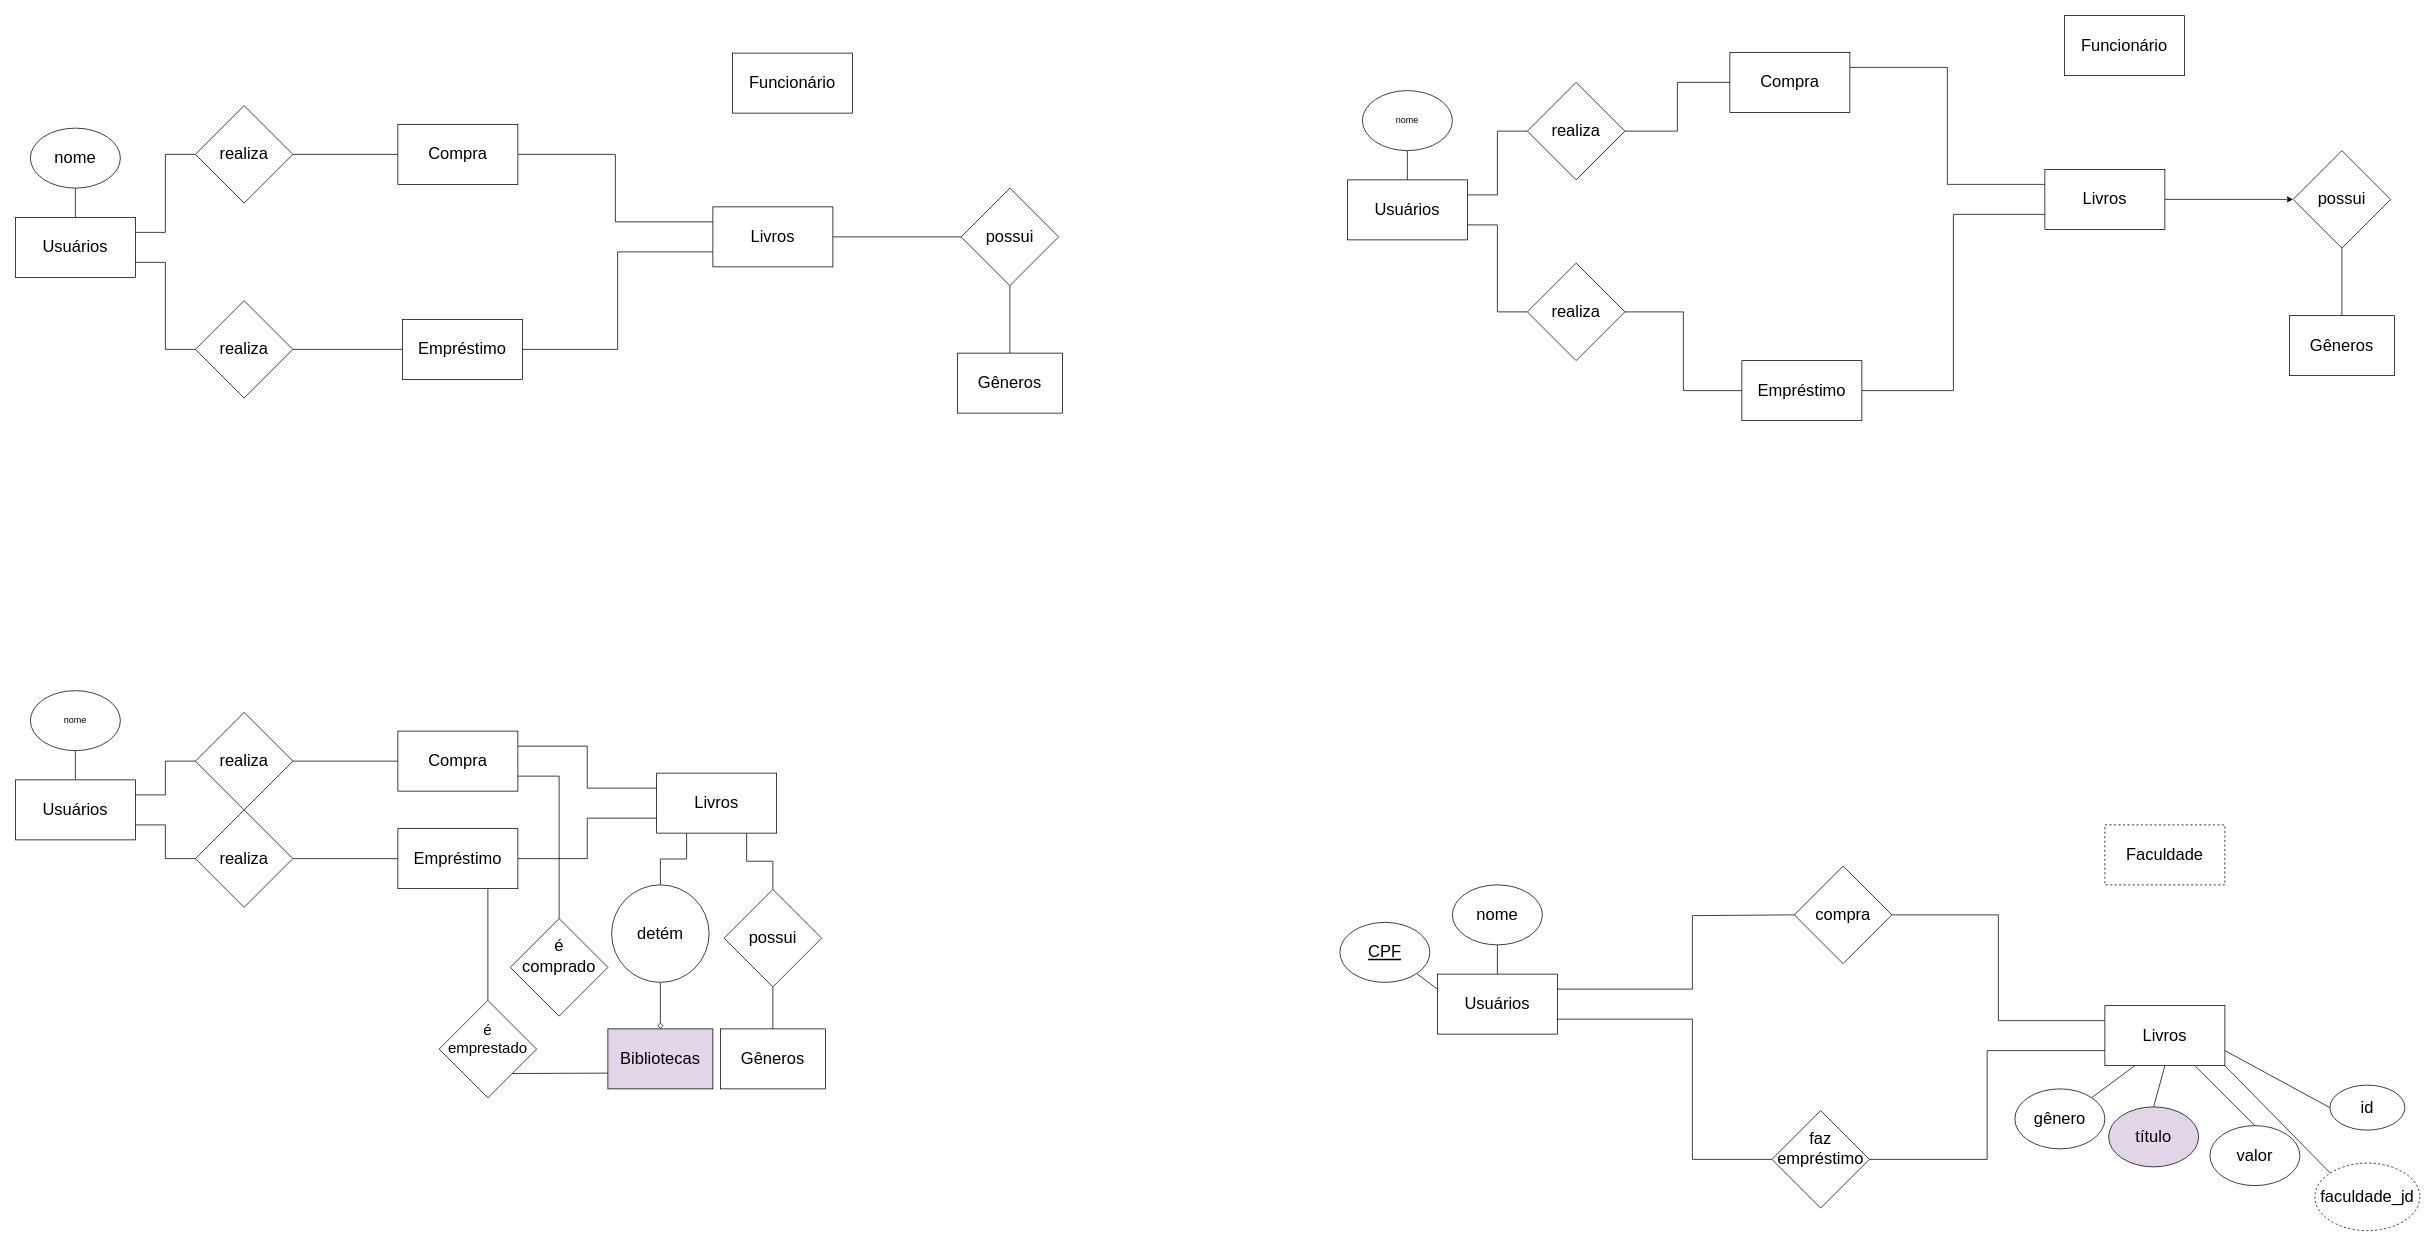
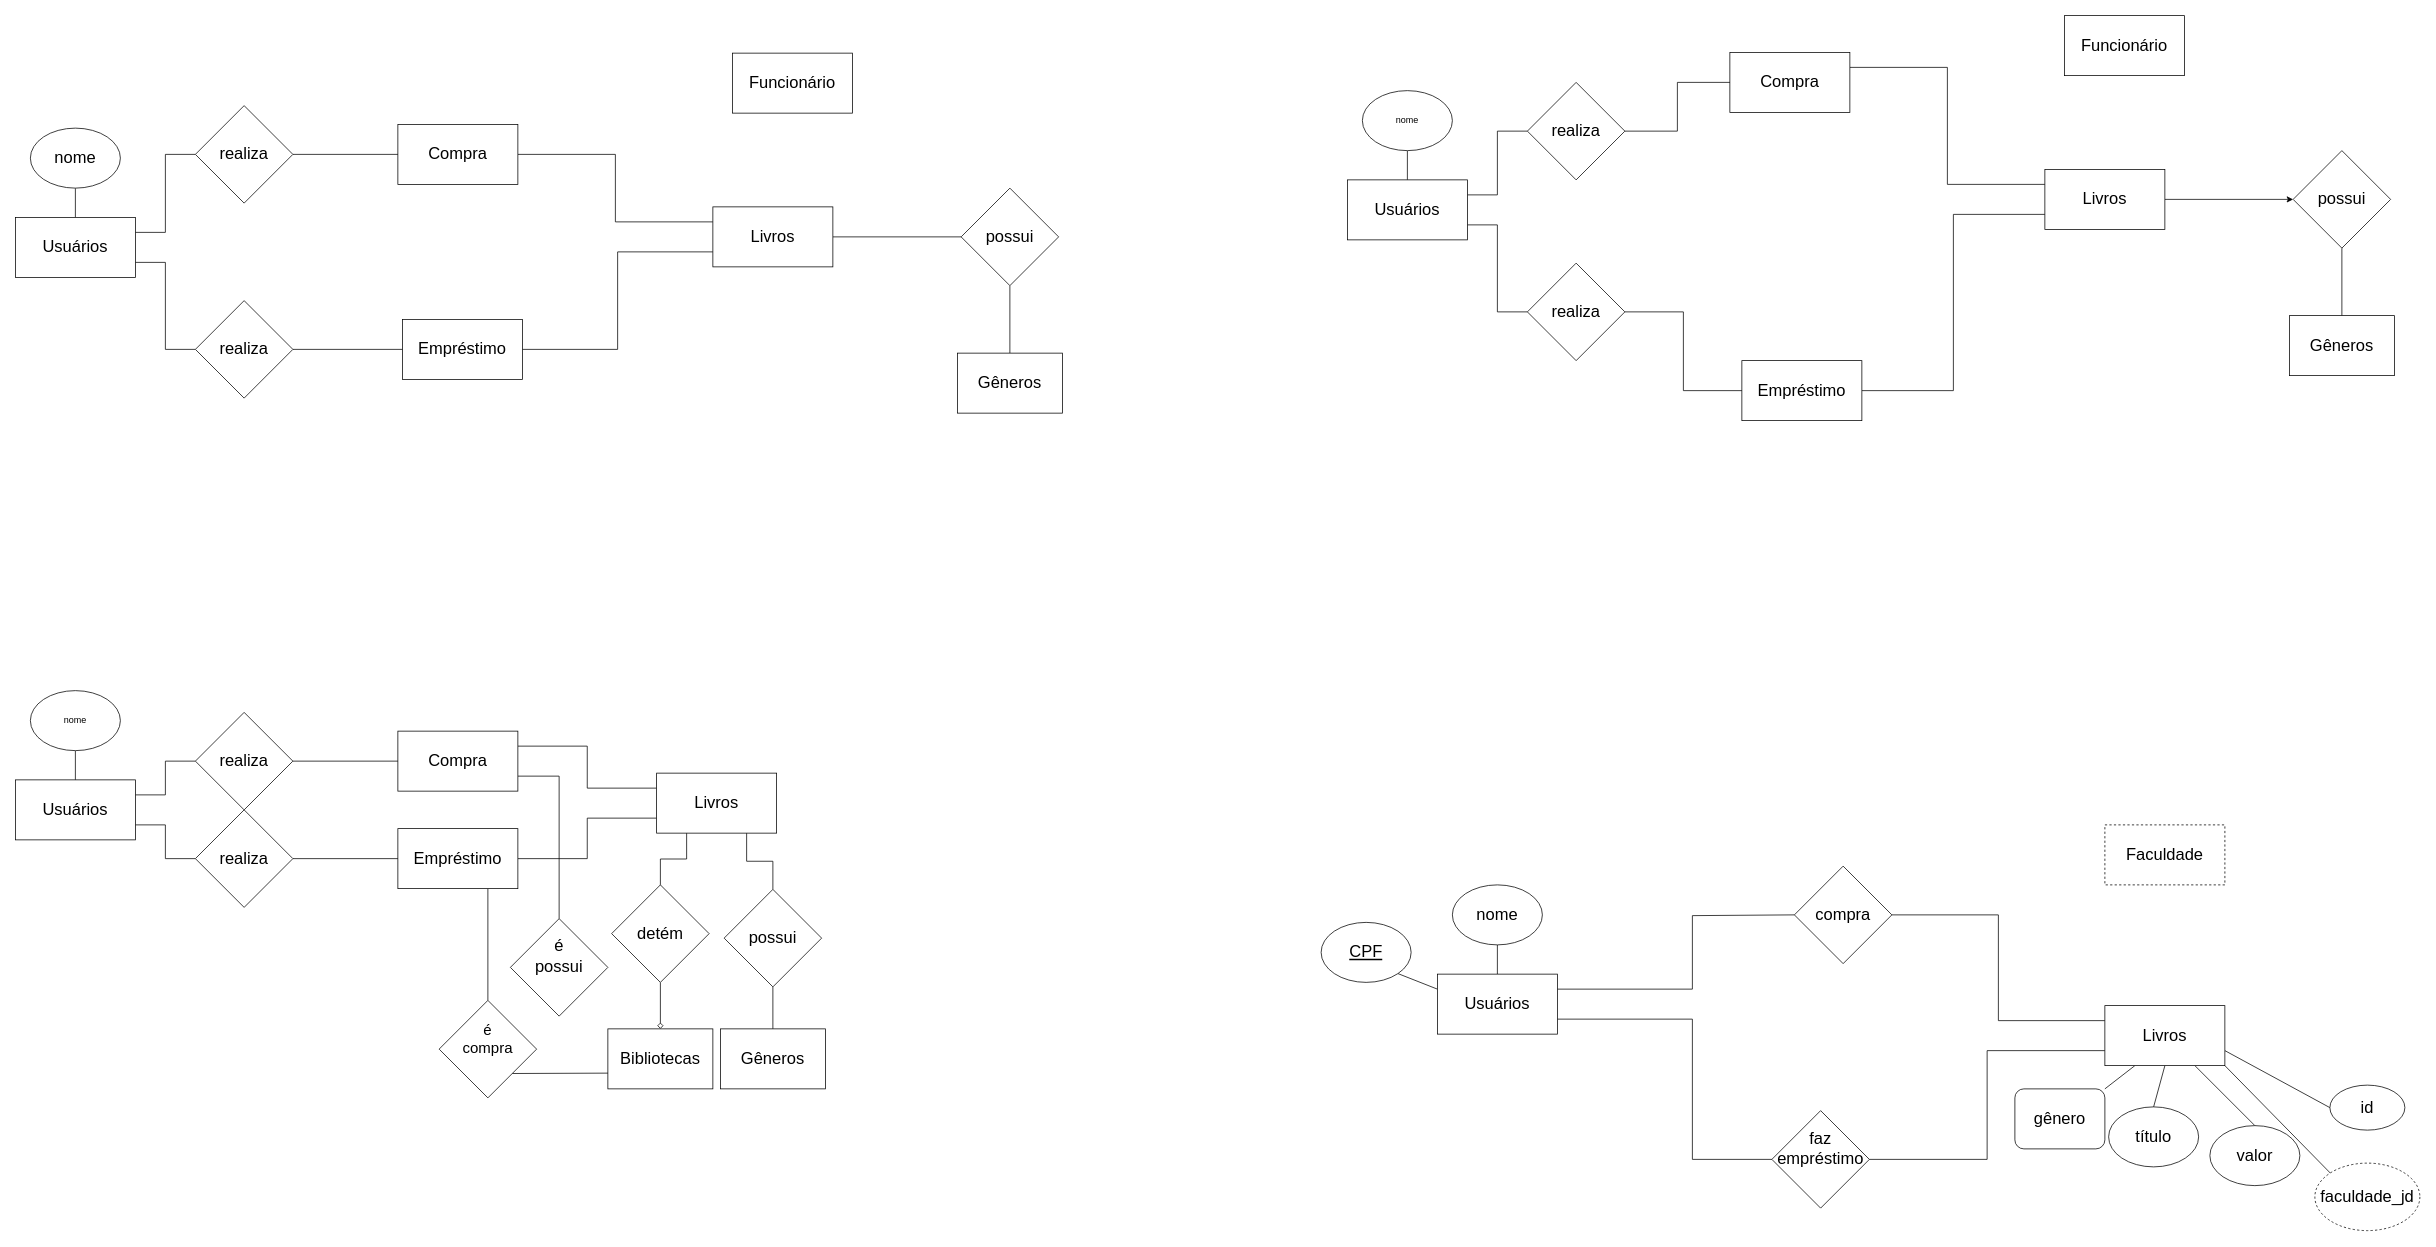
- <mxCell id="21" value="detém" style="ellipse;whiteSpace=wrap;html=1;fontSize=22;" vertex="1" parent="1"><mxGeometry x="815" y="1179" width="130" height="130" as="geometry" /></mxCell>
+ <mxCell id="21" value="detém" style="rhombus;whiteSpace=wrap;html=1;fontSize=22;" vertex="1" parent="1"><mxGeometry x="815" y="1179" width="130" height="130" as="geometry" /></mxCell>
- <mxCell id="84" value="CPF" style="ellipse;whiteSpace=wrap;html=1;fontSize=22;fontStyle=4" vertex="1" parent="1"><mxGeometry x="1786" y="1229" width="120" height="80" as="geometry" /></mxCell>
+ <mxCell id="84" value="CPF" style="ellipse;whiteSpace=wrap;html=1;fontSize=22;fontStyle=4" vertex="1" parent="1"><mxGeometry x="1761" y="1229" width="120" height="80" as="geometry" /></mxCell>
- <mxCell id="28" value="&lt;div&gt;é&lt;/div&gt;&lt;div&gt;comprado&lt;/div&gt;" style="rhombus;whiteSpace=wrap;html=1;fontSize=22;align=center;fillColor=default;verticalAlign=middle;labelPosition=center;verticalLabelPosition=middle;spacingTop=0;spacingBottom=30;" vertex="1" parent="1"><mxGeometry x="680" y="1224" width="130" height="130" as="geometry" /></mxCell>
+ <mxCell id="28" value="&lt;div&gt;é&lt;/div&gt;&lt;div&gt;possui&lt;/div&gt;" style="rhombus;whiteSpace=wrap;html=1;fontSize=22;align=center;fillColor=default;verticalAlign=middle;labelPosition=center;verticalLabelPosition=middle;spacingTop=0;spacingBottom=30;" vertex="1" parent="1"><mxGeometry x="680" y="1224" width="130" height="130" as="geometry" /></mxCell>
- <mxCell id="27" value="&lt;div style=&quot;font-size: 20px;&quot; align=&quot;center&quot;&gt;é&lt;/div&gt;&lt;div style=&quot;font-size: 20px;&quot; align=&quot;center&quot;&gt;emprestado&lt;/div&gt;" style="rhombus;whiteSpace=wrap;html=1;fontSize=20;align=center;fillColor=default;verticalAlign=middle;labelPosition=center;verticalLabelPosition=middle;spacingTop=0;spacingBottom=28;" vertex="1" parent="1"><mxGeometry x="585" y="1333" width="130" height="130" as="geometry" /></mxCell>
+ <mxCell id="27" value="&lt;div style=&quot;font-size: 20px;&quot; align=&quot;center&quot;&gt;é&lt;/div&gt;&lt;div style=&quot;font-size: 20px;&quot; align=&quot;center&quot;&gt;compra&lt;/div&gt;" style="rhombus;whiteSpace=wrap;html=1;fontSize=20;align=center;fillColor=default;verticalAlign=middle;labelPosition=center;verticalLabelPosition=middle;spacingTop=0;spacingBottom=28;" vertex="1" parent="1"><mxGeometry x="585" y="1333" width="130" height="130" as="geometry" /></mxCell>
- <mxCell id="24" value="Bibliotecas" style="rounded=0;whiteSpace=wrap;html=1;fontSize=22;fillColor=#e1d5e7;" vertex="1" parent="1"><mxGeometry x="810" y="1371" width="140" height="80" as="geometry" /></mxCell>
+ <mxCell id="24" value="Bibliotecas" style="rounded=0;whiteSpace=wrap;html=1;fontSize=22;" vertex="1" parent="1"><mxGeometry x="810" y="1371" width="140" height="80" as="geometry" /></mxCell>
- <mxCell id="82" value="gênero" style="ellipse;whiteSpace=wrap;html=1;fontSize=22;" vertex="1" parent="1"><mxGeometry x="2686" y="1451" width="120" height="80" as="geometry" /></mxCell>
+ <mxCell id="82" value="gênero" style="whiteSpace=wrap;html=1;fontSize=22;rounded=1;" vertex="1" parent="1"><mxGeometry x="2686" y="1451" width="120" height="80" as="geometry" /></mxCell>
- <mxCell id="83" value="título" style="ellipse;whiteSpace=wrap;html=1;fontSize=22;fillColor=#e1d5e7;" vertex="1" parent="1"><mxGeometry x="2811" y="1475" width="120" height="80" as="geometry" /></mxCell>
+ <mxCell id="83" value="título" style="ellipse;whiteSpace=wrap;html=1;fontSize=22;" vertex="1" parent="1"><mxGeometry x="2811" y="1475" width="120" height="80" as="geometry" /></mxCell>
